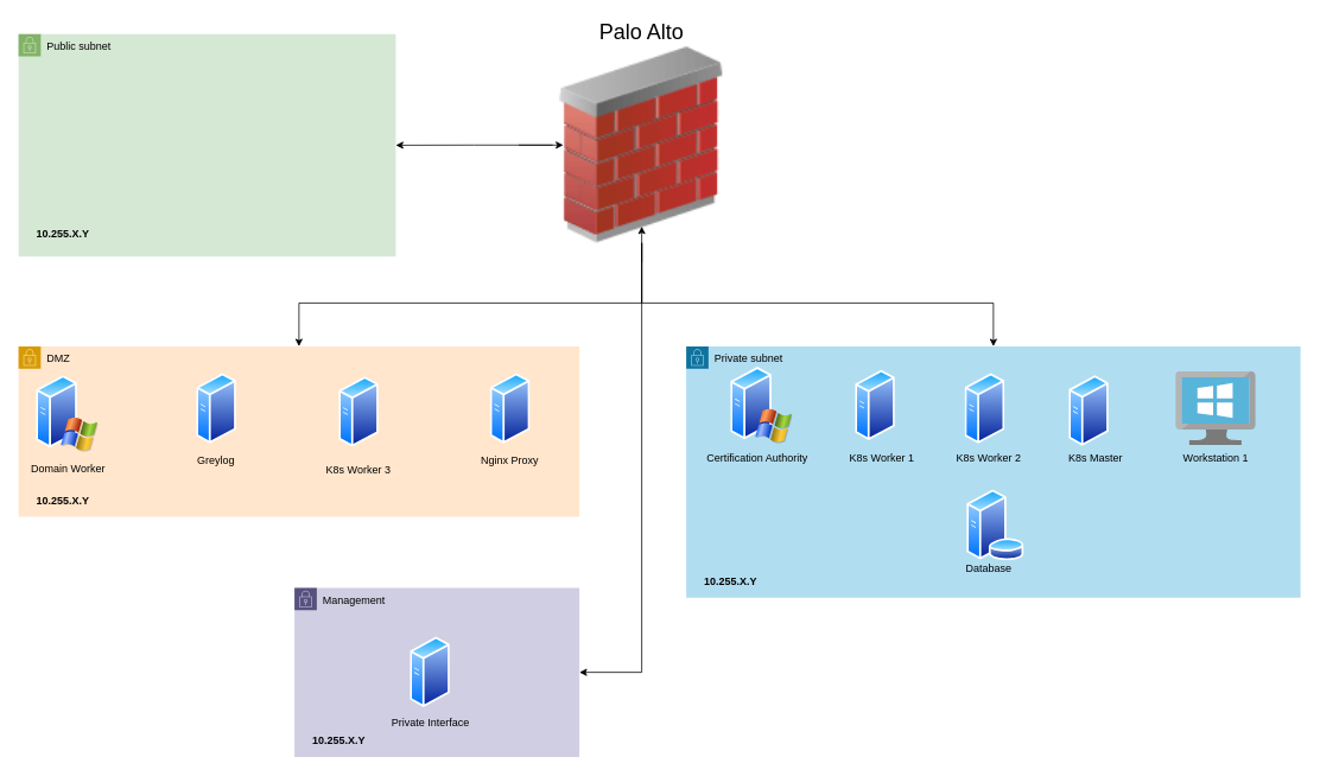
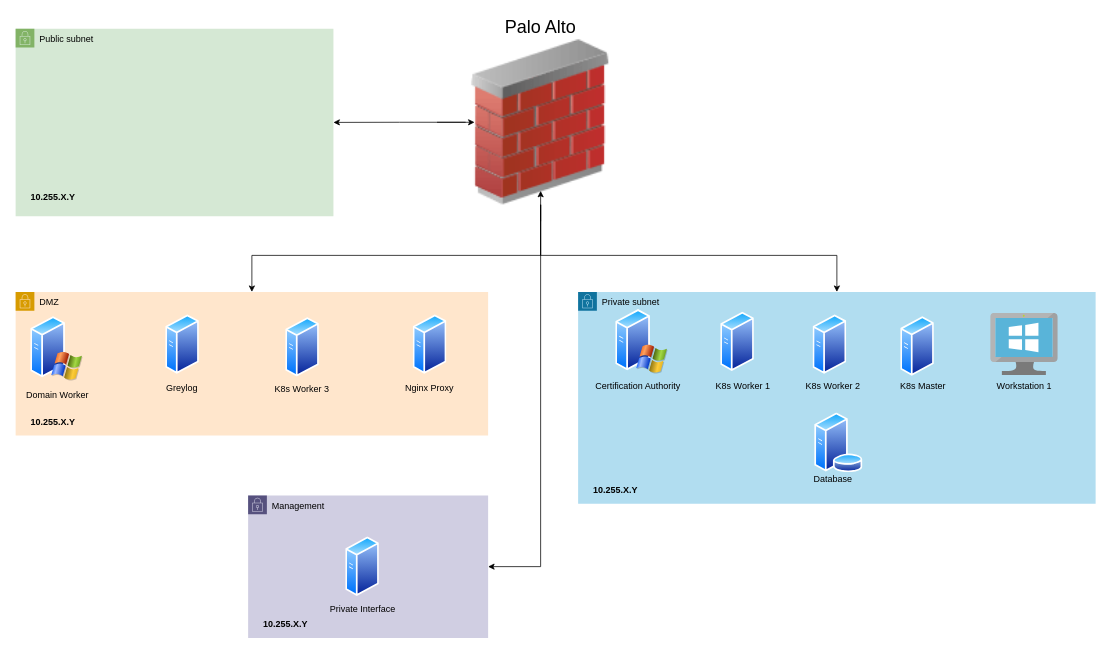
- <mxCell id="14" value="&lt;span style=&quot;text-wrap-mode: nowrap;&quot;&gt;K8s Worker 3&lt;/span&gt;" style="text;html=1;align=center;verticalAlign=middle;whiteSpace=wrap;rounded=0;" vertex="1" parent="12"><mxGeometry x="352.4" y="124.27" width="60" height="30" as="geometry" /></mxCell>
+ <mxCell id="14" value="&lt;span style=&quot;text-wrap-mode: nowrap;&quot;&gt;K8s Worker 3&lt;/span&gt;" style="text;html=1;align=center;verticalAlign=middle;whiteSpace=wrap;rounded=0;" vertex="1" parent="12"><mxGeometry x="352.4" y="114.27" width="60" height="30" as="geometry" /></mxCell>
